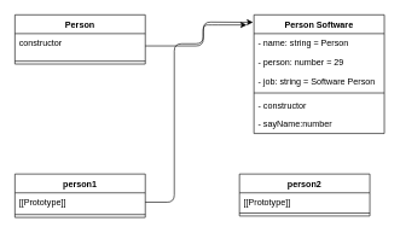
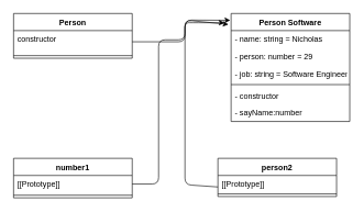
- <mxCell id="13" value="- name: string = Person" style="text;strokeColor=none;fillColor=none;align=left;verticalAlign=top;spacingLeft=4;spacingRight=4;overflow=hidden;rotatable=0;points=[[0,0.5],[1,0.5]];portConstraint=eastwest;" vertex="1" parent="12"><mxGeometry y="26" width="180" height="26" as="geometry" /></mxCell>
+ <mxCell id="13" value="- name: string = Nicholas" style="text;strokeColor=none;fillColor=none;align=left;verticalAlign=top;spacingLeft=4;spacingRight=4;overflow=hidden;rotatable=0;points=[[0,0.5],[1,0.5]];portConstraint=eastwest;" vertex="1" parent="12"><mxGeometry y="26" width="180" height="26" as="geometry" /></mxCell>
- <mxCell id="15" value="- job: string = Software Person" style="text;strokeColor=none;fillColor=none;align=left;verticalAlign=top;spacingLeft=4;spacingRight=4;overflow=hidden;rotatable=0;points=[[0,0.5],[1,0.5]];portConstraint=eastwest;" vertex="1" parent="12"><mxGeometry y="78" width="180" height="26" as="geometry" /></mxCell>
+ <mxCell id="15" value="- job: string = Software Engineer" style="text;strokeColor=none;fillColor=none;align=left;verticalAlign=top;spacingLeft=4;spacingRight=4;overflow=hidden;rotatable=0;points=[[0,0.5],[1,0.5]];portConstraint=eastwest;" vertex="1" parent="12"><mxGeometry y="78" width="180" height="26" as="geometry" /></mxCell>
- <mxCell id="5" value="person1" style="swimlane;fontStyle=1;align=center;verticalAlign=top;childLayout=stackLayout;horizontal=1;startSize=26;horizontalStack=0;resizeParent=1;resizeParentMax=0;resizeLast=0;collapsible=1;marginBottom=0;" parent="1" vertex="1"><mxGeometry x="20" y="240" width="180" height="60" as="geometry" /></mxCell>
+ <mxCell id="5" value="number1" style="swimlane;fontStyle=1;align=center;verticalAlign=top;childLayout=stackLayout;horizontal=1;startSize=26;horizontalStack=0;resizeParent=1;resizeParentMax=0;resizeLast=0;collapsible=1;marginBottom=0;" parent="1" vertex="1"><mxGeometry x="20" y="240" width="180" height="60" as="geometry" /></mxCell>
+ <mxCell id="8" style="edgeStyle=none;html=1;exitX=0;exitY=0.75;exitDx=0;exitDy=0;entryX=-0.022;entryY=0.101;entryDx=0;entryDy=0;entryPerimeter=0;" edge="1" parent="1" source="9" target="12"><mxGeometry relative="1" as="geometry"><Array as="points"><mxPoint x="280" y="280" /><mxPoint x="280" y="30" /></Array></mxGeometry></mxCell>
